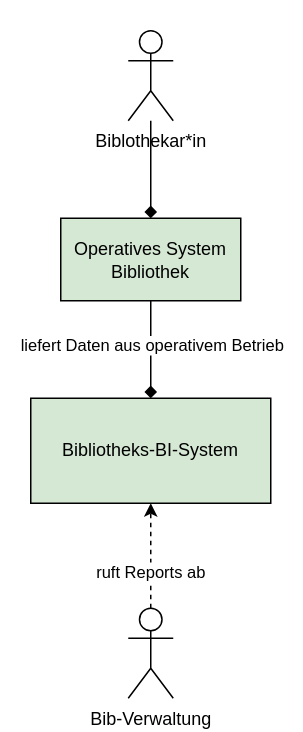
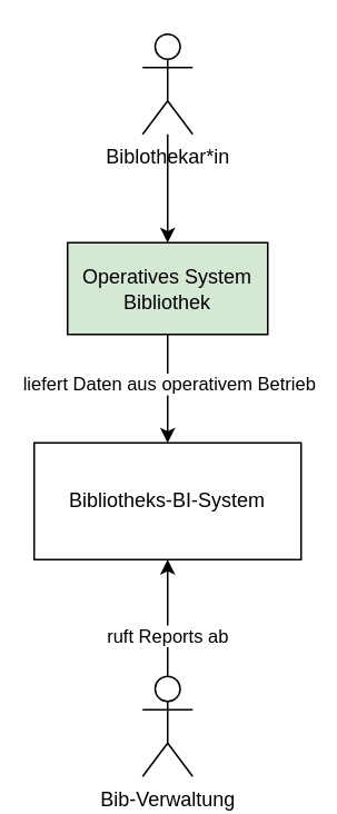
- <mxCell id="8" value="" style="edgeStyle=orthogonalEdgeStyle;rounded=0;orthogonalLoop=1;jettySize=auto;html=1;endArrow=diamond;" edge="1" parent="1" source="9" target="3"><mxGeometry relative="1" as="geometry" /></mxCell>
+ <mxCell id="8" value="" style="edgeStyle=orthogonalEdgeStyle;rounded=0;orthogonalLoop=1;jettySize=auto;html=1;" edge="1" parent="1" source="9" target="3"><mxGeometry relative="1" as="geometry" /></mxCell>
- <mxCell id="6" value="" style="endArrow=diamond;html=1;rounded=0;exitX=0.5;exitY=1;exitDx=0;exitDy=0;entryX=0.5;entryY=0;entryDx=0;entryDy=0;" edge="1" parent="1" source="3" target="2"><mxGeometry width="50" height="50" relative="1" as="geometry"><mxPoint x="140" y="255" as="sourcePoint" /><mxPoint x="190" y="205" as="targetPoint" /></mxGeometry></mxCell>
+ <mxCell id="6" value="" style="endArrow=classic;html=1;rounded=0;exitX=0.5;exitY=1;exitDx=0;exitDy=0;entryX=0.5;entryY=0;entryDx=0;entryDy=0;" edge="1" parent="1" source="3" target="2"><mxGeometry width="50" height="50" relative="1" as="geometry"><mxPoint x="140" y="255" as="sourcePoint" /><mxPoint x="190" y="205" as="targetPoint" /></mxGeometry></mxCell>
- <mxCell id="2" value="Bibliotheks-BI-System" style="rounded=0;whiteSpace=wrap;html=1;fillColor=#d5e8d4;" vertex="1" parent="1"><mxGeometry x="20" y="265" width="160" height="70" as="geometry" /></mxCell>
+ <mxCell id="2" value="Bibliotheks-BI-System" style="rounded=0;whiteSpace=wrap;html=1;" vertex="1" parent="1"><mxGeometry x="20" y="265" width="160" height="70" as="geometry" /></mxCell>
- <mxCell id="5" value="" style="endArrow=classic;html=1;rounded=0;entryX=0.5;entryY=1;entryDx=0;entryDy=0;exitX=0.5;exitY=0;exitDx=0;exitDy=0;exitPerimeter=0;dashed=1;" edge="1" parent="1" source="4" target="2"><mxGeometry width="50" height="50" relative="1" as="geometry"><mxPoint x="100" y="395" as="sourcePoint" /><mxPoint x="190" y="375" as="targetPoint" /></mxGeometry></mxCell>
+ <mxCell id="5" value="" style="endArrow=classic;html=1;rounded=0;entryX=0.5;entryY=1;entryDx=0;entryDy=0;exitX=0.5;exitY=0;exitDx=0;exitDy=0;exitPerimeter=0;" edge="1" parent="1" source="4" target="2"><mxGeometry width="50" height="50" relative="1" as="geometry"><mxPoint x="100" y="395" as="sourcePoint" /><mxPoint x="190" y="375" as="targetPoint" /></mxGeometry></mxCell>
